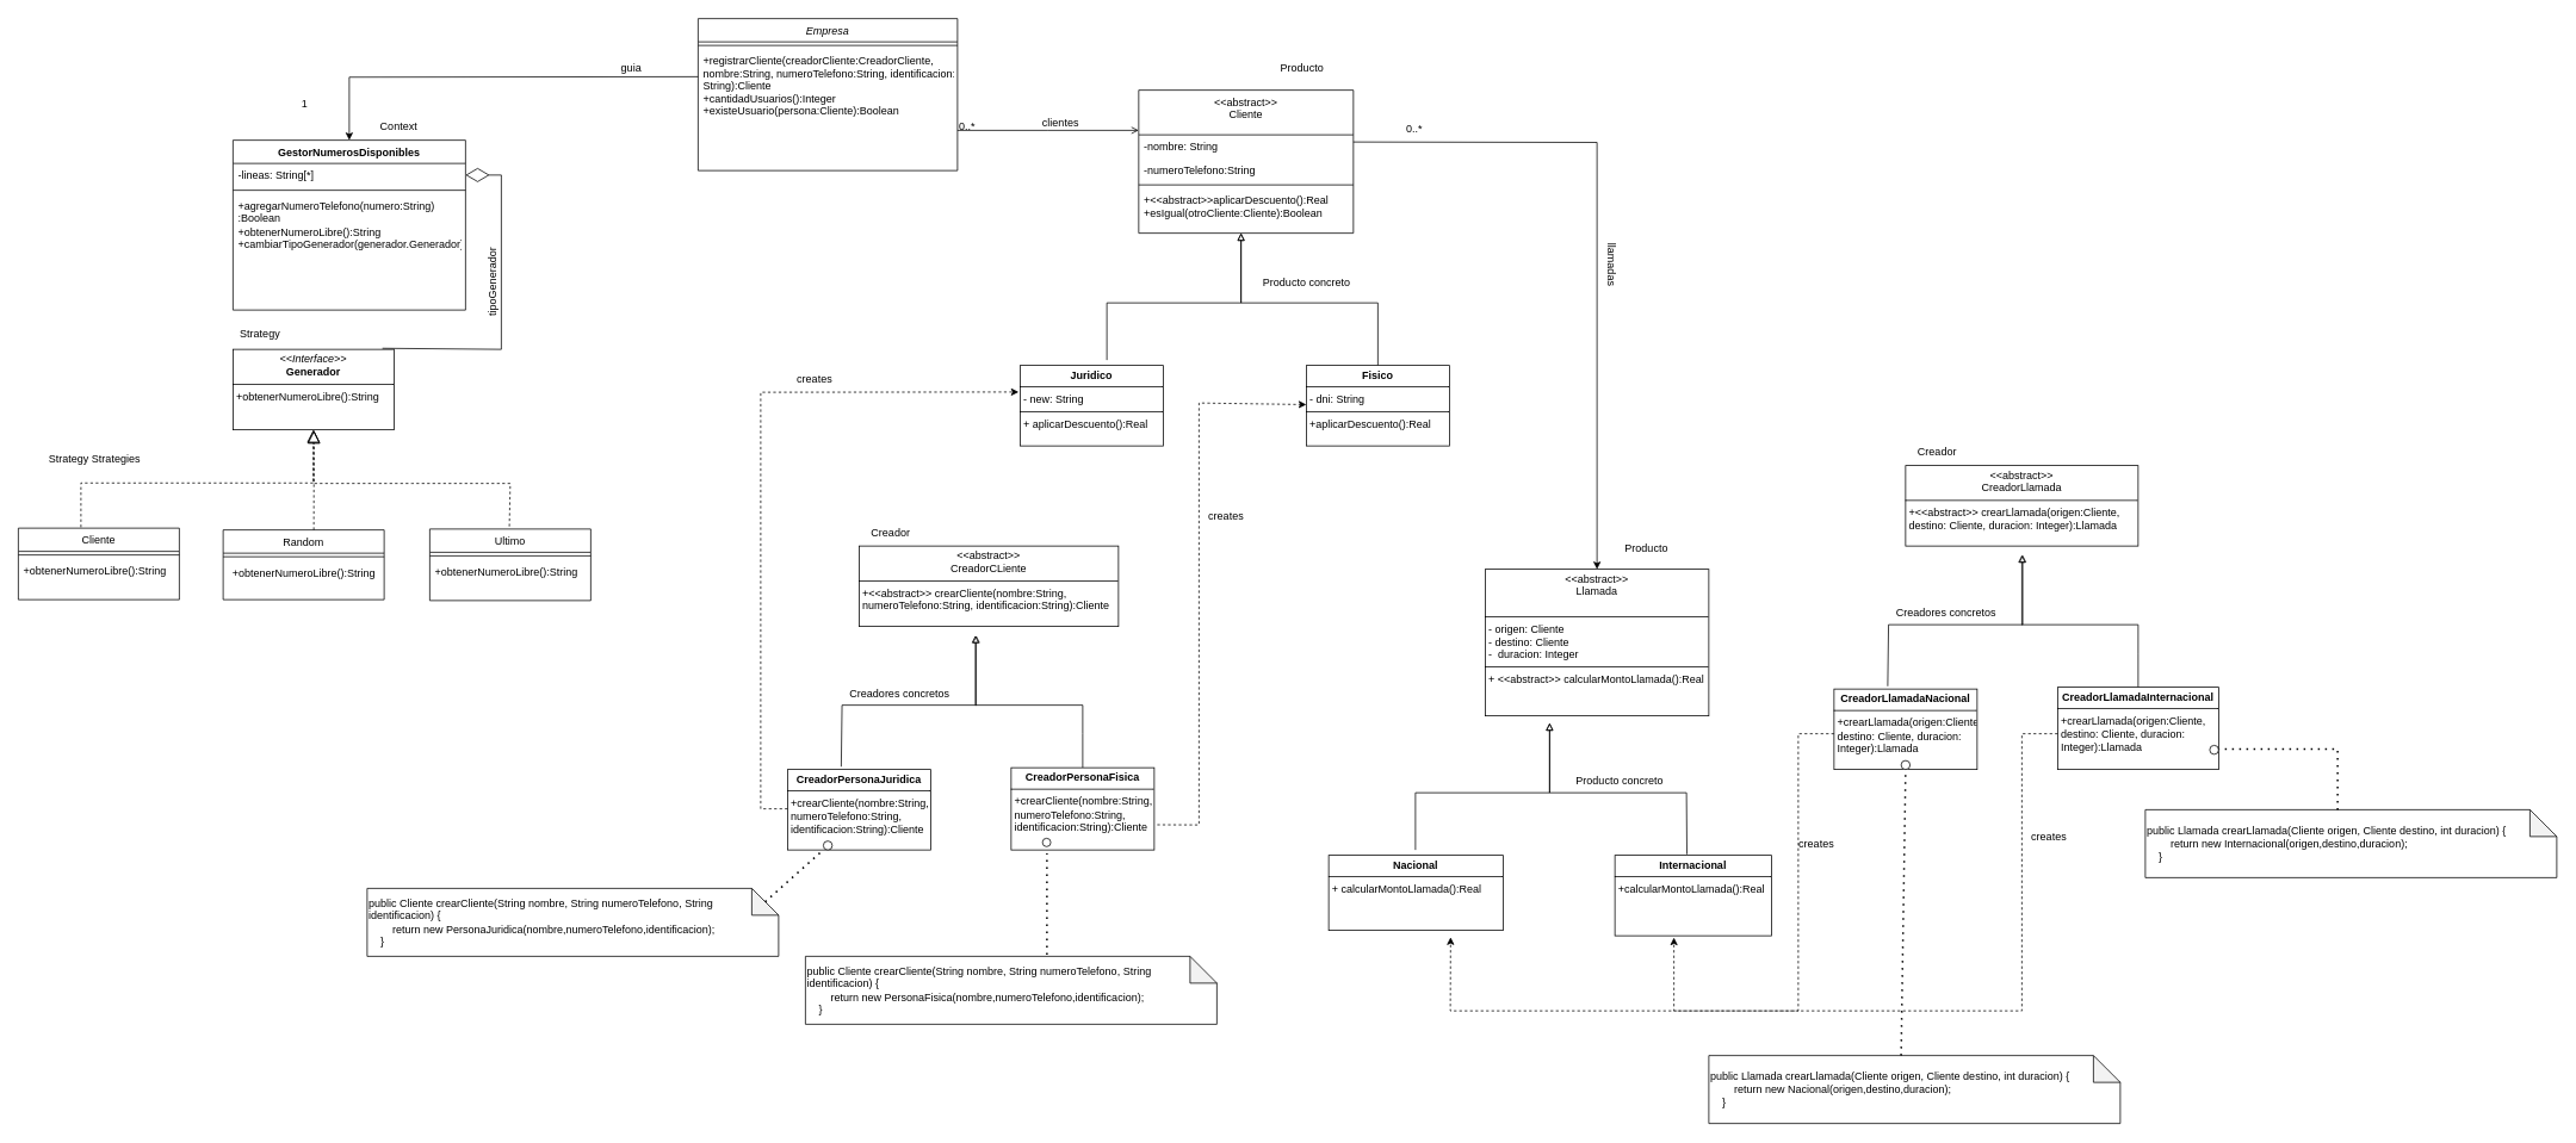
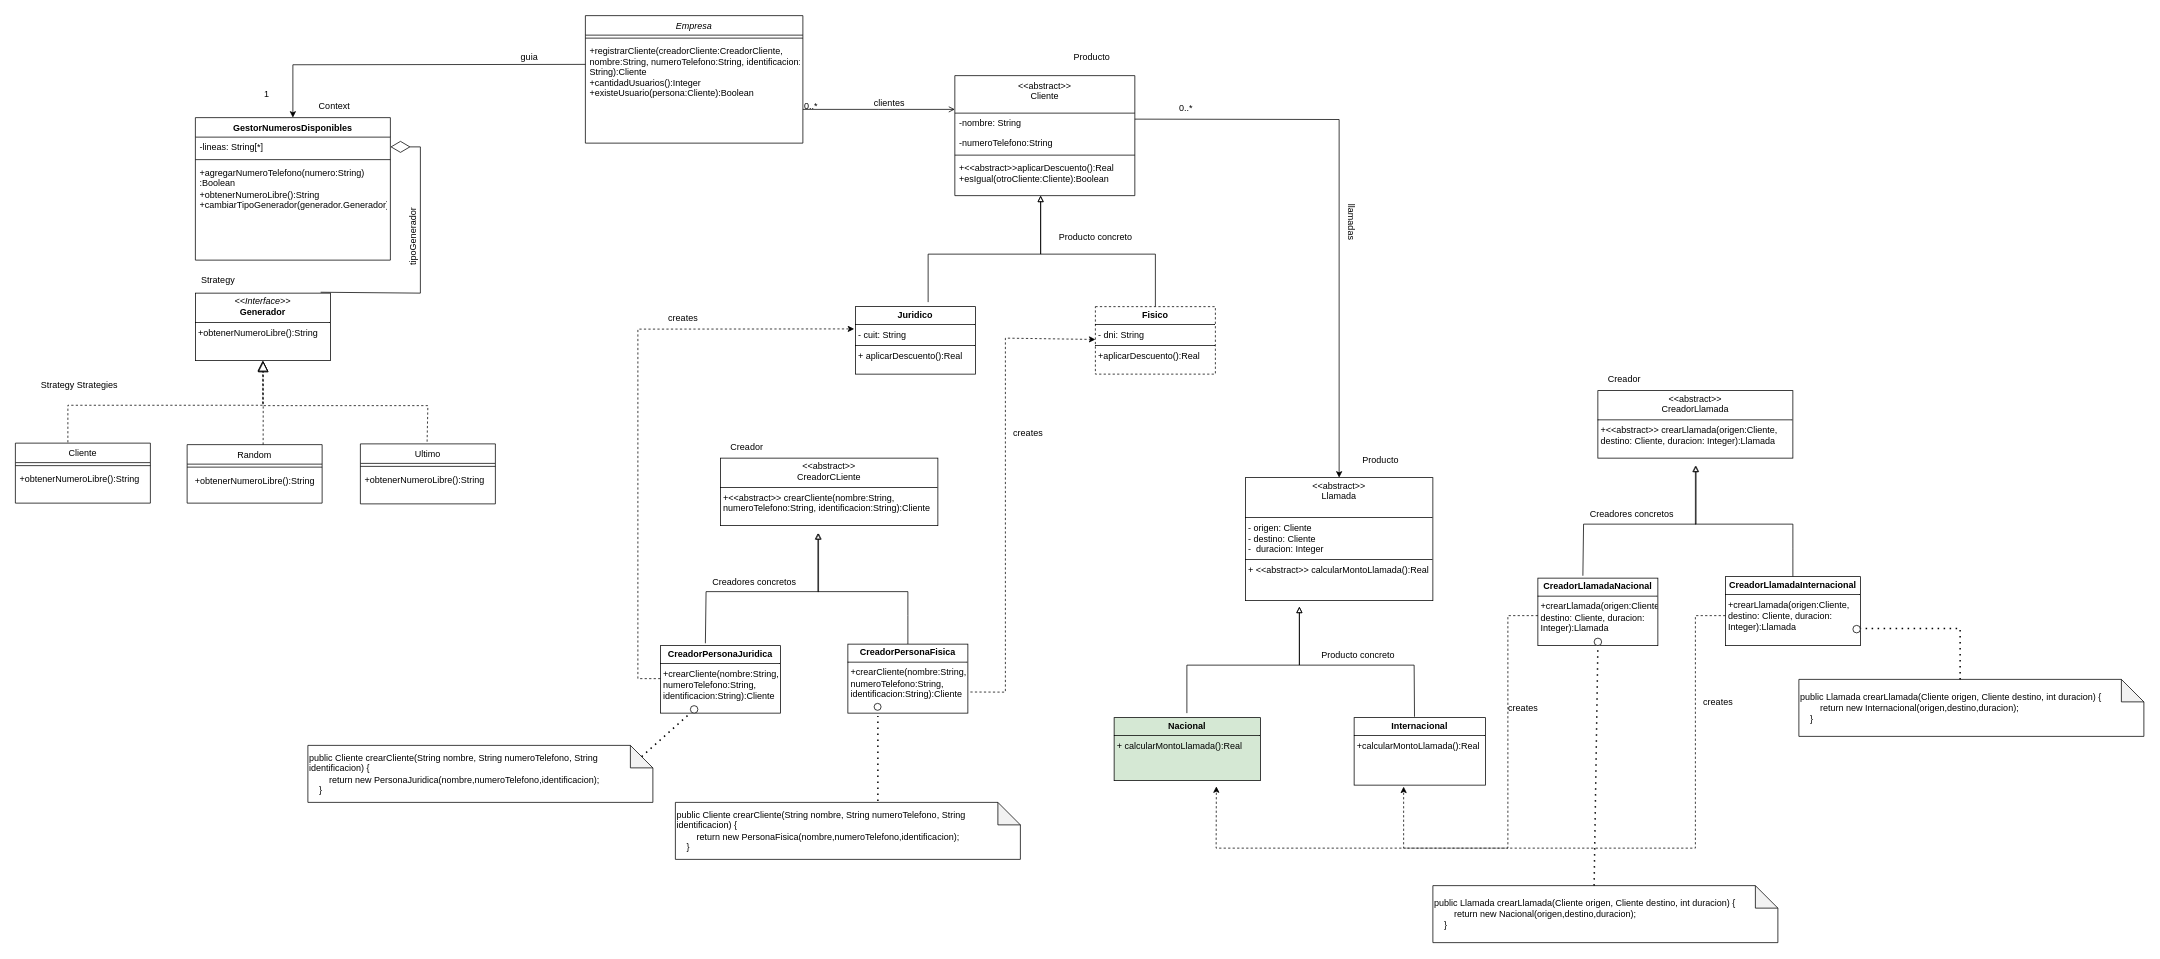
- <mxCell id="26" value="1" style="text;html=1;align=center;verticalAlign=middle;resizable=0;points=[];autosize=1;strokeColor=none;fillColor=none;" parent="1" vertex="1"><mxGeometry x="325" y="100" width="30" height="30" as="geometry" /></mxCell>
+ <mxCell id="26" value="1" style="text;html=1;align=center;verticalAlign=middle;resizable=0;points=[];autosize=1;strokeColor=none;fillColor=none;" parent="1" vertex="1"><mxGeometry x="340" y="110" width="30" height="30" as="geometry" /></mxCell>
- <mxCell id="41" value="&lt;p style=&quot;margin:0px;margin-top:4px;text-align:center;&quot;&gt;&lt;b&gt;Juridico&lt;/b&gt;&lt;/p&gt;&lt;hr size=&quot;1&quot; style=&quot;border-style:solid;&quot;&gt;&lt;p style=&quot;margin:0px;margin-left:4px;&quot;&gt;- new: String&lt;/p&gt;&lt;hr size=&quot;1&quot; style=&quot;border-style:solid;&quot;&gt;&lt;p style=&quot;margin:0px;margin-left:4px;&quot;&gt;+ aplicarDescuento():Real&lt;/p&gt;" style="verticalAlign=top;align=left;overflow=fill;html=1;whiteSpace=wrap;" parent="1" vertex="1"><mxGeometry x="1140" y="408" width="160" height="90" as="geometry" /></mxCell>
+ <mxCell id="41" value="&lt;p style=&quot;margin:0px;margin-top:4px;text-align:center;&quot;&gt;&lt;b&gt;Juridico&lt;/b&gt;&lt;/p&gt;&lt;hr size=&quot;1&quot; style=&quot;border-style:solid;&quot;&gt;&lt;p style=&quot;margin:0px;margin-left:4px;&quot;&gt;- cuit: String&lt;/p&gt;&lt;hr size=&quot;1&quot; style=&quot;border-style:solid;&quot;&gt;&lt;p style=&quot;margin:0px;margin-left:4px;&quot;&gt;+ aplicarDescuento():Real&lt;/p&gt;" style="verticalAlign=top;align=left;overflow=fill;html=1;whiteSpace=wrap;" parent="1" vertex="1"><mxGeometry x="1140" y="408" width="160" height="90" as="geometry" /></mxCell>
- <mxCell id="40" value="&lt;p style=&quot;margin:0px;margin-top:4px;text-align:center;&quot;&gt;&lt;b&gt;Fisico&lt;/b&gt;&lt;/p&gt;&lt;hr size=&quot;1&quot; style=&quot;border-style:solid;&quot;&gt;&lt;p style=&quot;margin:0px;margin-left:4px;&quot;&gt;- dni: String&lt;/p&gt;&lt;hr size=&quot;1&quot; style=&quot;border-style:solid;&quot;&gt;&lt;p style=&quot;margin:0px;margin-left:4px;&quot;&gt;+aplicarDescuento():Real&lt;/p&gt;" style="verticalAlign=top;align=left;overflow=fill;html=1;whiteSpace=wrap;" parent="1" vertex="1"><mxGeometry x="1460" y="408" width="160" height="90" as="geometry" /></mxCell>
+ <mxCell id="40" value="&lt;p style=&quot;margin:0px;margin-top:4px;text-align:center;&quot;&gt;&lt;b&gt;Fisico&lt;/b&gt;&lt;/p&gt;&lt;hr size=&quot;1&quot; style=&quot;border-style:solid;&quot;&gt;&lt;p style=&quot;margin:0px;margin-left:4px;&quot;&gt;- dni: String&lt;/p&gt;&lt;hr size=&quot;1&quot; style=&quot;border-style:solid;&quot;&gt;&lt;p style=&quot;margin:0px;margin-left:4px;&quot;&gt;+aplicarDescuento():Real&lt;/p&gt;" style="verticalAlign=top;align=left;overflow=fill;html=1;whiteSpace=wrap;dashed=1;" parent="1" vertex="1"><mxGeometry x="1460" y="408" width="160" height="90" as="geometry" /></mxCell>
- <mxCell id="63" value="&lt;p style=&quot;margin:0px;margin-top:4px;text-align:center;&quot;&gt;&lt;b&gt;Nacional&lt;/b&gt;&lt;/p&gt;&lt;hr size=&quot;1&quot; style=&quot;border-style:solid;&quot;&gt;&lt;p style=&quot;margin:0px;margin-left:4px;&quot;&gt;&lt;/p&gt;&lt;p style=&quot;margin:0px;margin-left:4px;&quot;&gt;+&amp;nbsp;&lt;span style=&quot;background-color: initial;&quot;&gt;calcularMontoLlamada():Real&lt;/span&gt;&lt;/p&gt;&lt;p style=&quot;margin: 0px 0px 0px 4px;&quot;&gt;&lt;br&gt;&lt;/p&gt;" style="verticalAlign=top;align=left;overflow=fill;html=1;whiteSpace=wrap;" parent="1" vertex="1"><mxGeometry x="1485" y="956" width="195" height="84" as="geometry" /></mxCell>
+ <mxCell id="63" value="&lt;p style=&quot;margin:0px;margin-top:4px;text-align:center;&quot;&gt;&lt;b&gt;Nacional&lt;/b&gt;&lt;/p&gt;&lt;hr size=&quot;1&quot; style=&quot;border-style:solid;&quot;&gt;&lt;p style=&quot;margin:0px;margin-left:4px;&quot;&gt;&lt;/p&gt;&lt;p style=&quot;margin:0px;margin-left:4px;&quot;&gt;+&amp;nbsp;&lt;span style=&quot;background-color: initial;&quot;&gt;calcularMontoLlamada():Real&lt;/span&gt;&lt;/p&gt;&lt;p style=&quot;margin: 0px 0px 0px 4px;&quot;&gt;&lt;br&gt;&lt;/p&gt;" style="verticalAlign=top;align=left;overflow=fill;html=1;whiteSpace=wrap;fillColor=#d5e8d4;" parent="1" vertex="1"><mxGeometry x="1485" y="956" width="195" height="84" as="geometry" /></mxCell>
